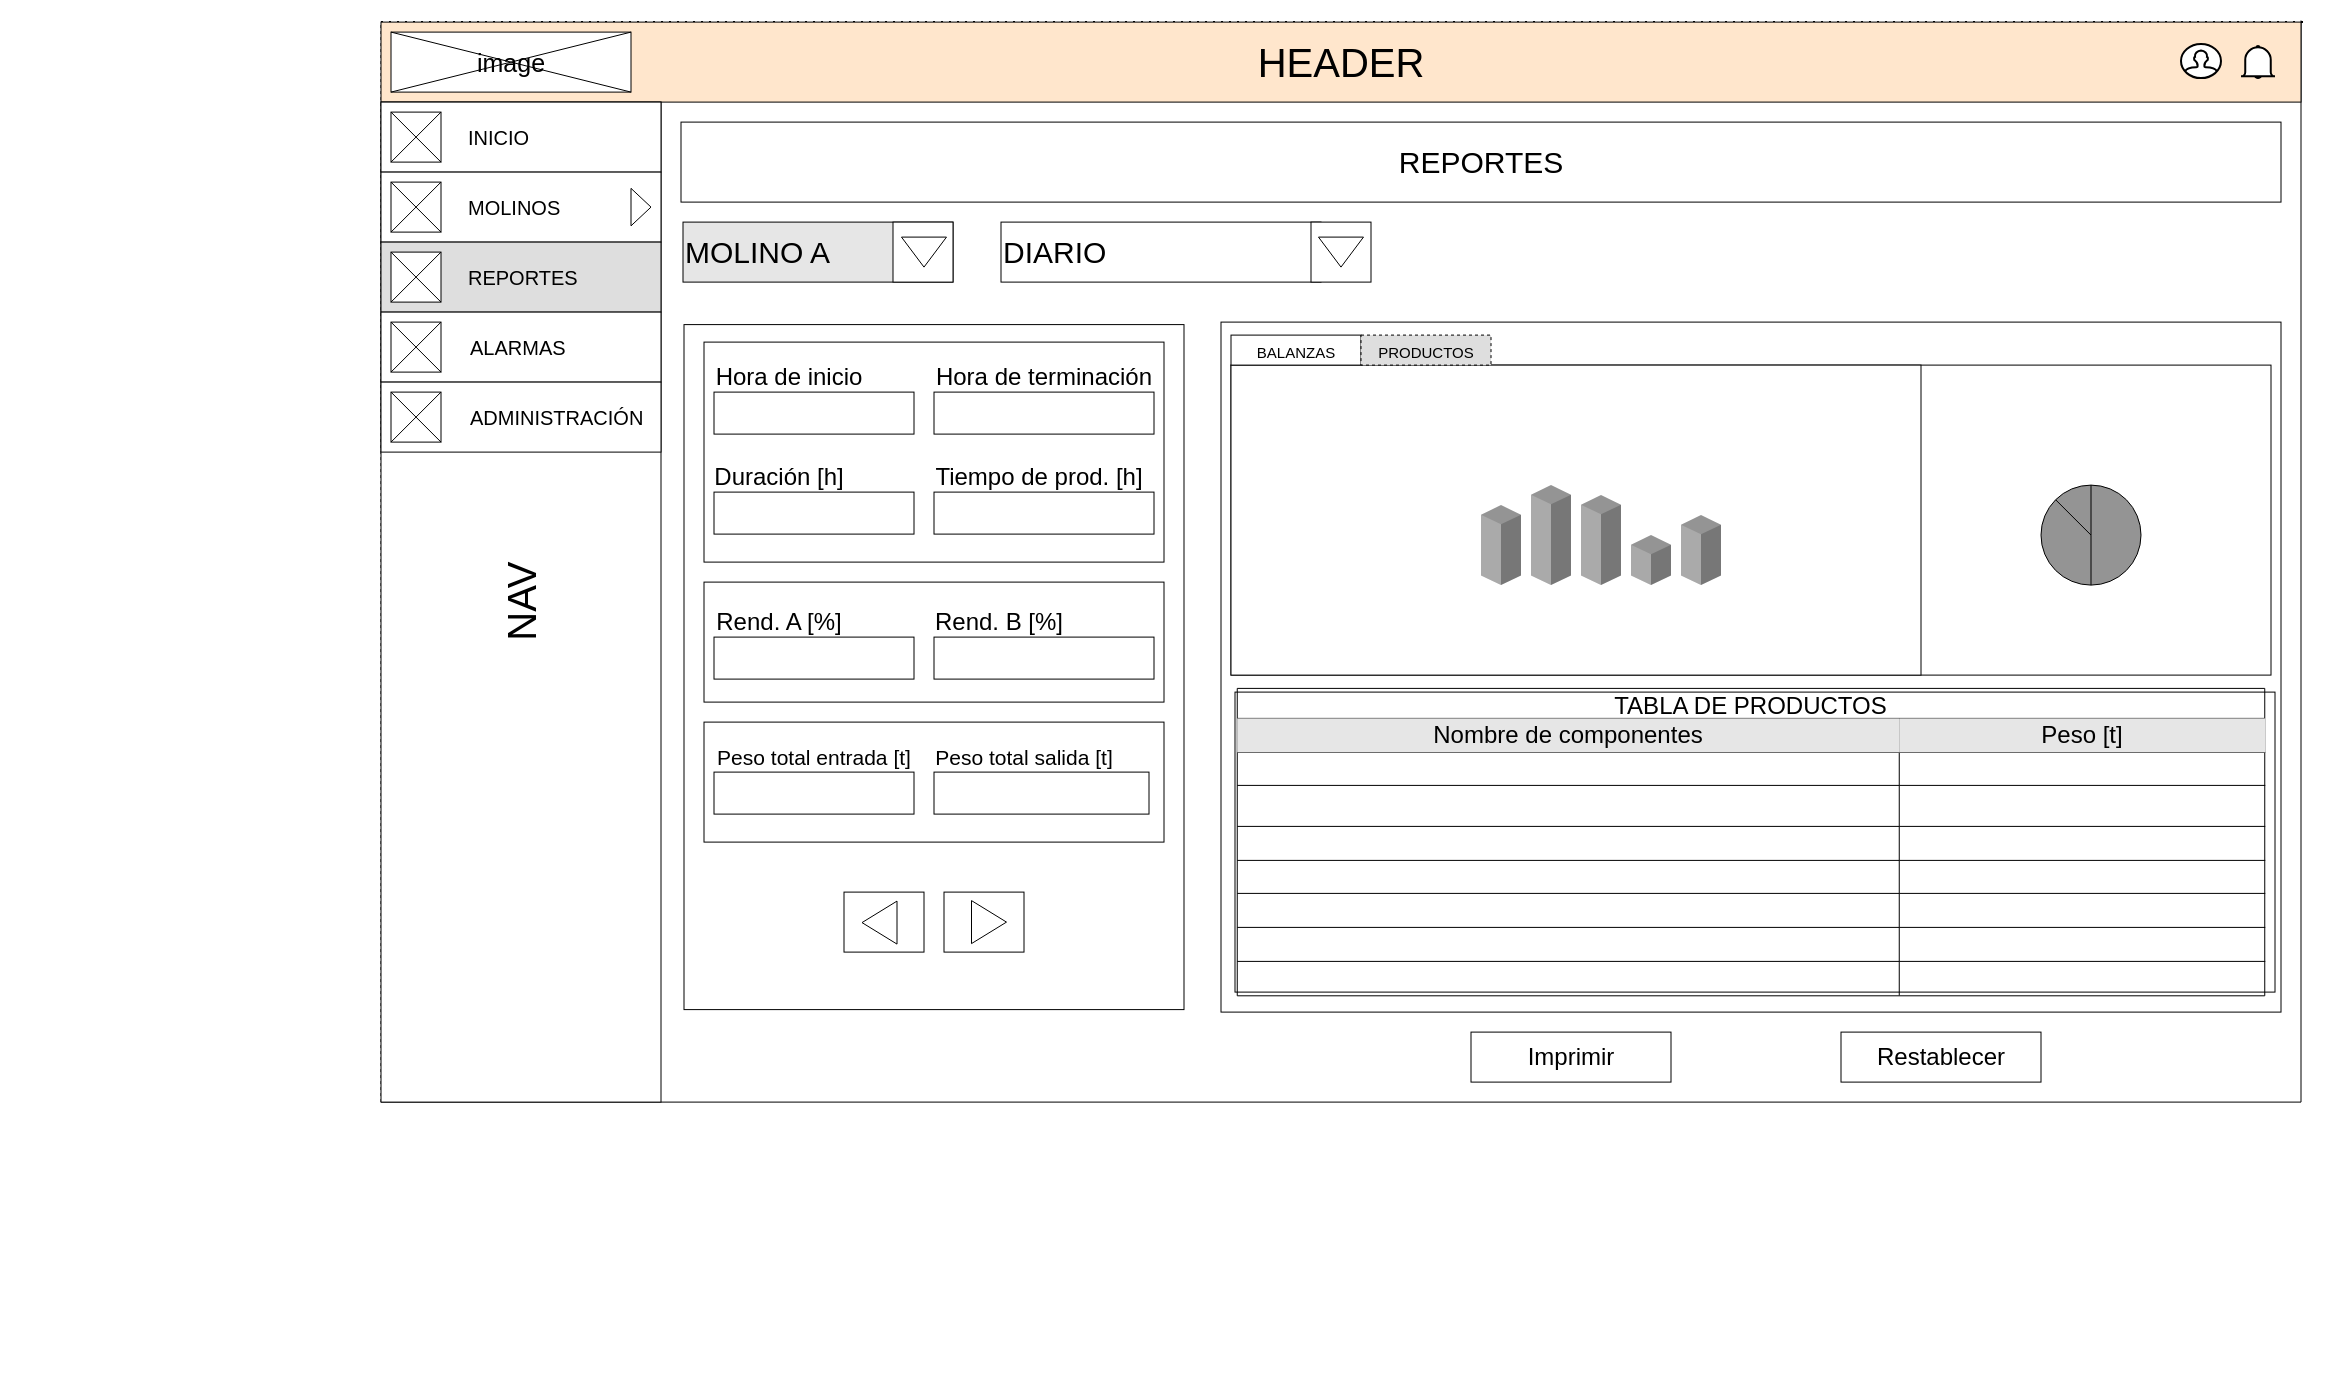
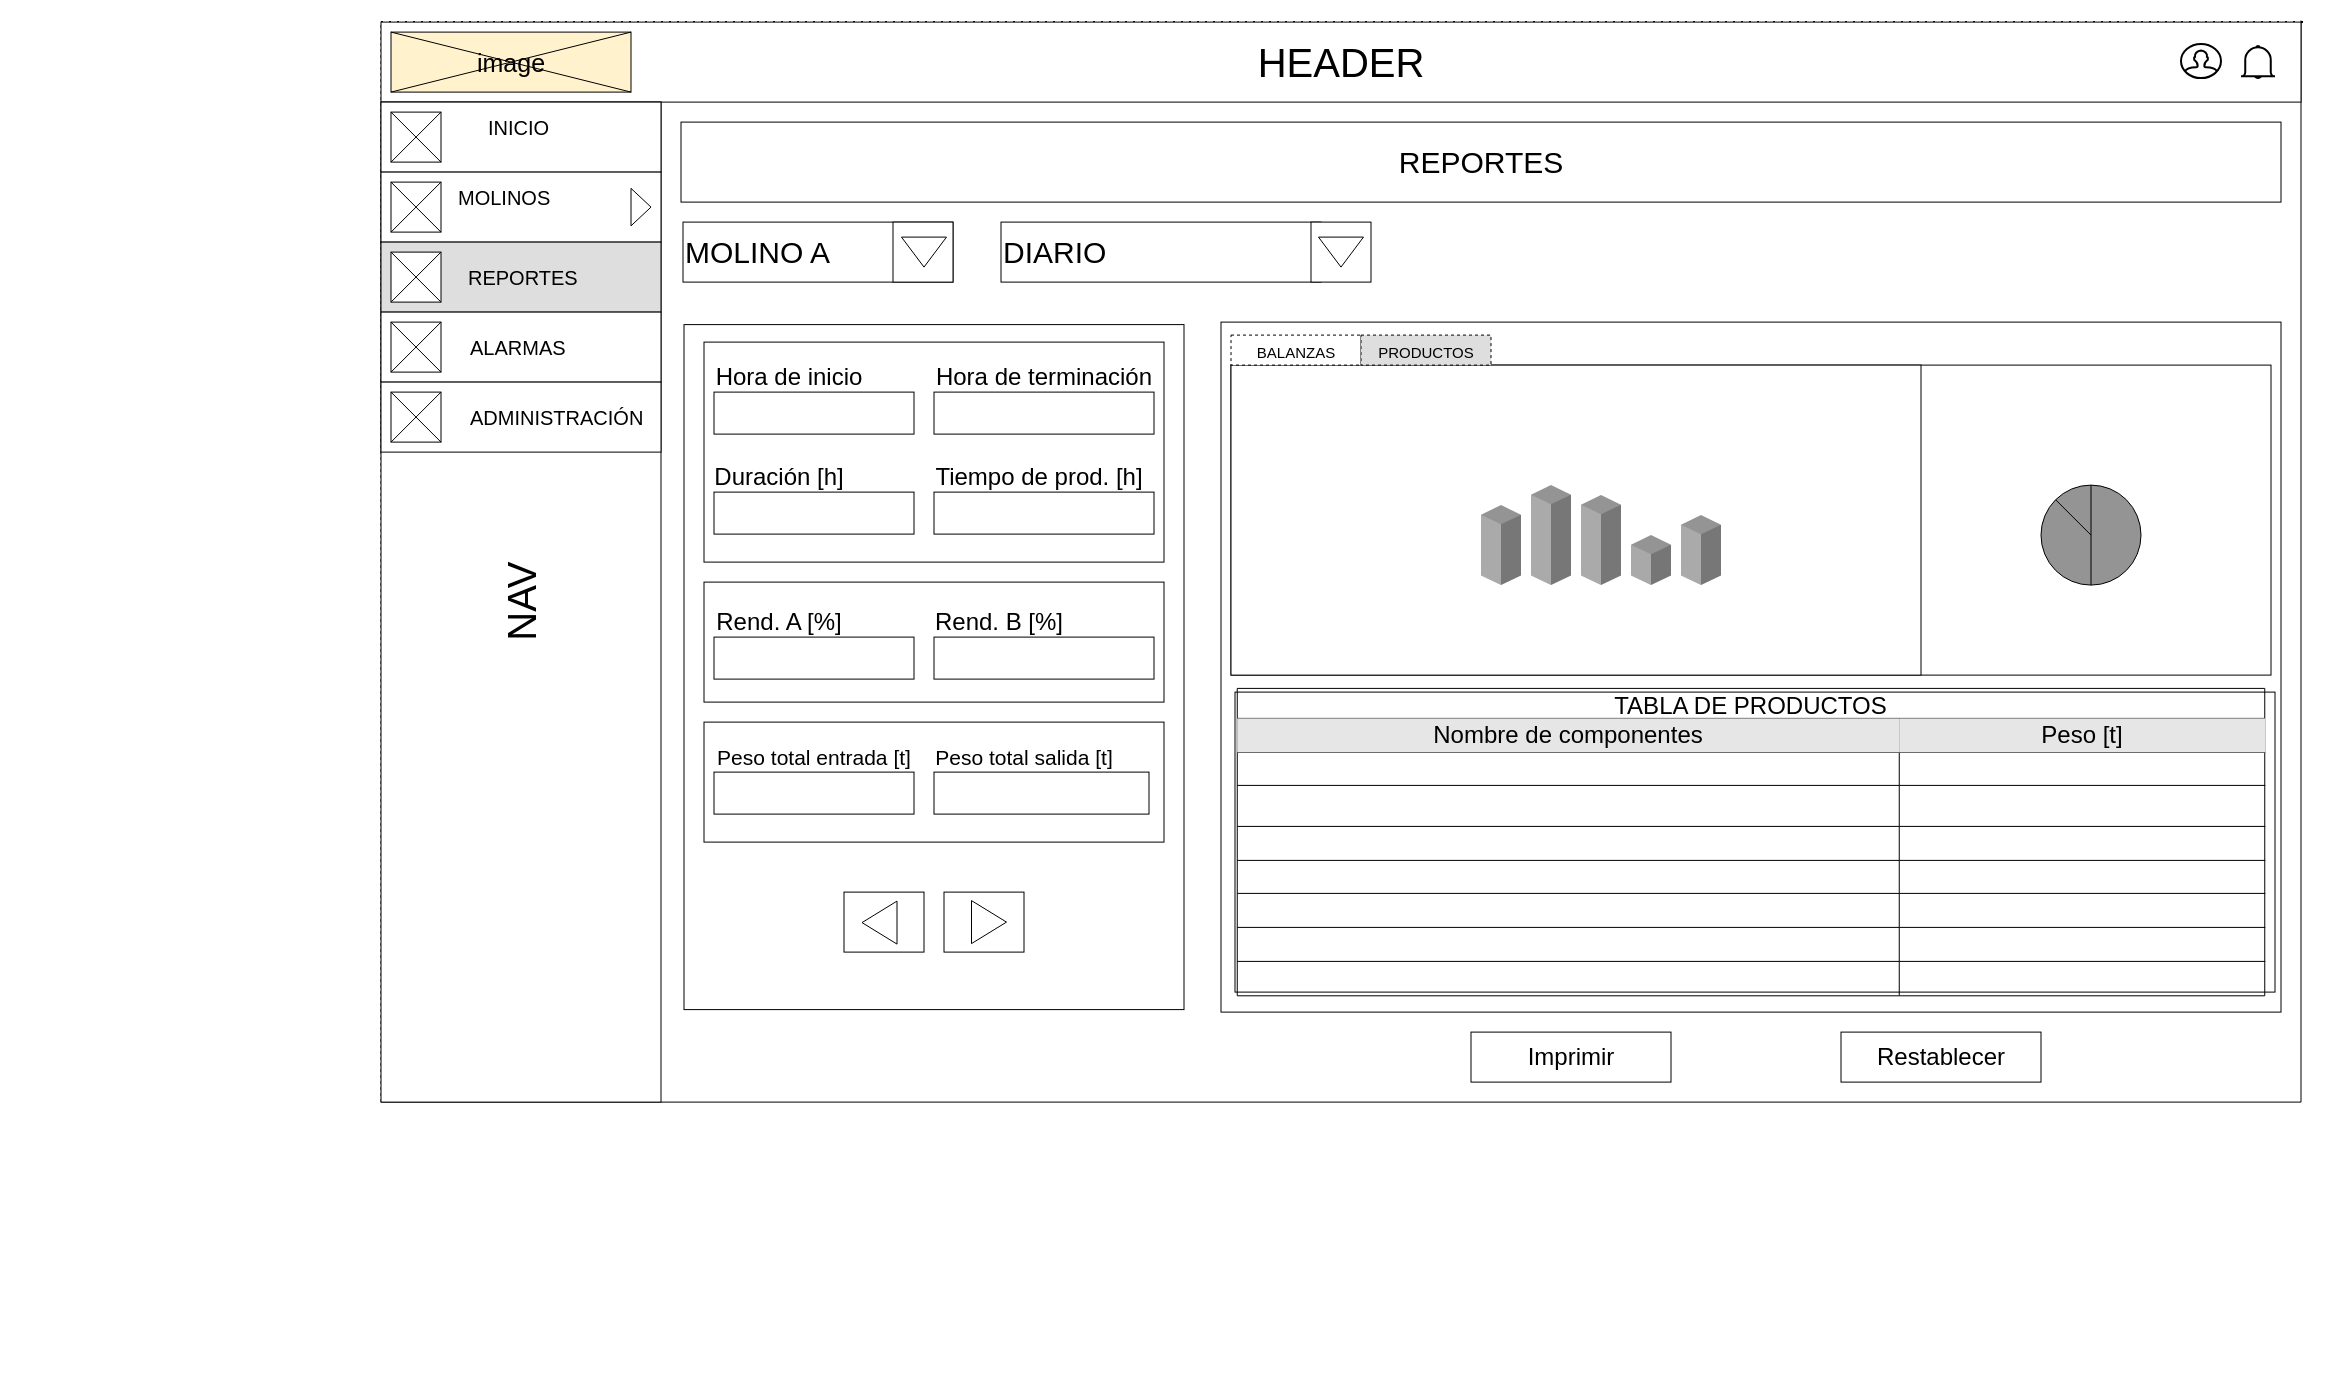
- <mxCell id="24" value="&lt;font style=&quot;font-size: 25px;&quot;&gt;image&lt;/font&gt;" style="rounded=0;whiteSpace=wrap;html=1;fontSize=25;" vertex="1" parent="1"><mxGeometry x="390.5" y="31.6" width="240" height="60" as="geometry" /></mxCell>
+ <mxCell id="24" value="&lt;font style=&quot;font-size: 25px;&quot;&gt;image&lt;/font&gt;" style="rounded=0;whiteSpace=wrap;html=1;fontSize=25;fillColor=#fff2cc;" vertex="1" parent="1"><mxGeometry x="390.5" y="31.6" width="240" height="60" as="geometry" /></mxCell>
- <mxCell id="11" value="&lt;font style=&quot;font-size: 40px;&quot;&gt;HEADER&lt;/font&gt;" style="rounded=0;whiteSpace=wrap;html=1;fontSize=16;fillColor=#ffe6cc;" vertex="1" parent="1"><mxGeometry x="380.5" y="21.6" width="1920" height="80" as="geometry" /></mxCell>
+ <mxCell id="11" value="&lt;font style=&quot;font-size: 40px;&quot;&gt;HEADER&lt;/font&gt;" style="rounded=0;whiteSpace=wrap;html=1;fontSize=16;fillColor=#FFFFFF;" vertex="1" parent="1"><mxGeometry x="380.5" y="21.6" width="1920" height="80" as="geometry" /></mxCell>
- <mxCell id="96" value="INICIO" style="text;html=1;strokeColor=none;fillColor=none;align=left;verticalAlign=middle;whiteSpace=wrap;rounded=0;fontSize=20;" vertex="1" parent="1"><mxGeometry x="465.5" y="121.6" width="90" height="30" as="geometry" /></mxCell>
+ <mxCell id="96" value="INICIO" style="text;html=1;strokeColor=none;fillColor=none;align=left;verticalAlign=middle;whiteSpace=wrap;rounded=0;fontSize=20;" vertex="1" parent="1"><mxGeometry x="485.5" y="111.6" width="90" height="30" as="geometry" /></mxCell>
- <mxCell id="97" value="MOLINOS" style="text;html=1;strokeColor=none;fillColor=none;align=left;verticalAlign=middle;whiteSpace=wrap;rounded=0;fontSize=20;" vertex="1" parent="1"><mxGeometry x="465.5" y="191.6" width="90" height="30" as="geometry" /></mxCell>
+ <mxCell id="97" value="MOLINOS" style="text;html=1;strokeColor=none;fillColor=none;align=left;verticalAlign=middle;whiteSpace=wrap;rounded=0;fontSize=20;" vertex="1" parent="1"><mxGeometry x="455.5" y="181.6" width="90" height="30" as="geometry" /></mxCell>
- <mxCell id="27" value="MOLINO A" style="rounded=0;whiteSpace=wrap;html=1;fontSize=30;align=left;fillColor=#e6e6e6;" vertex="1" parent="1"><mxGeometry x="682.5" y="221.6" width="270" height="60" as="geometry" /></mxCell>
+ <mxCell id="27" value="MOLINO A" style="rounded=0;whiteSpace=wrap;html=1;fontSize=30;align=left;" vertex="1" parent="1"><mxGeometry x="682.5" y="221.6" width="270" height="60" as="geometry" /></mxCell>
- <mxCell id="114" value="&lt;font style=&quot;font-size: 15px;&quot;&gt;BALANZAS&lt;/font&gt;" style="rounded=0;whiteSpace=wrap;html=1;fontSize=21;fillColor=#FFFFFF;" vertex="1" parent="1"><mxGeometry x="1230.5" y="334.6" width="130" height="30" as="geometry" /></mxCell>
+ <mxCell id="114" value="&lt;font style=&quot;font-size: 15px;&quot;&gt;BALANZAS&lt;/font&gt;" style="rounded=0;whiteSpace=wrap;html=1;fontSize=21;fillColor=#FFFFFF;dashed=1;" vertex="1" parent="1"><mxGeometry x="1230.5" y="334.6" width="130" height="30" as="geometry" /></mxCell>
